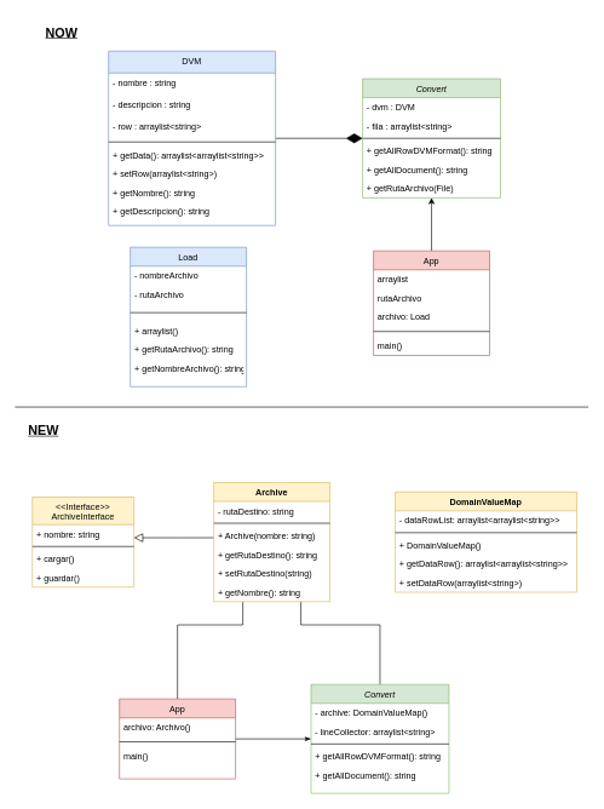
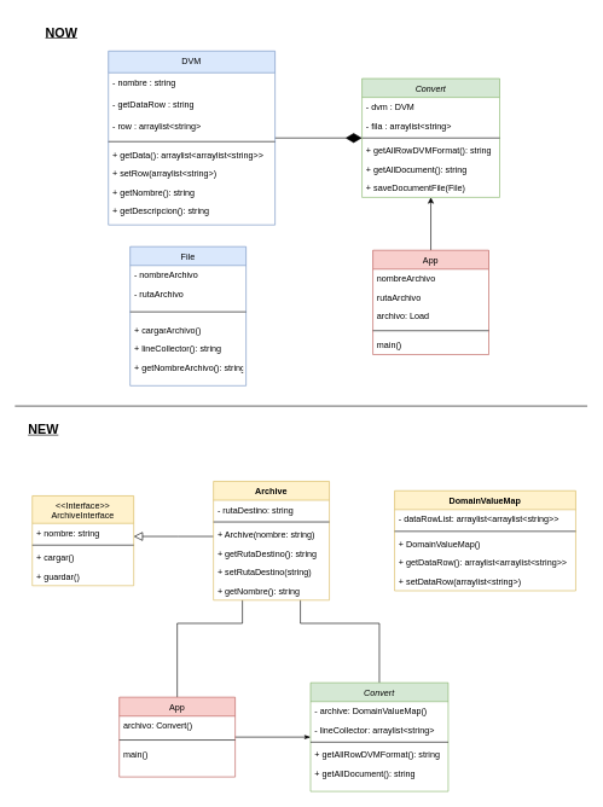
- <mxCell id="12" value="- descripcion : string" style="text;strokeColor=none;fillColor=none;align=left;verticalAlign=top;rounded=0;spacingLeft=4;spacingRight=4;" vertex="1" parent="10"><mxGeometry y="60" width="230" height="30" as="geometry" /></mxCell>
+ <mxCell id="12" value="- getDataRow : string" style="text;strokeColor=none;fillColor=none;align=left;verticalAlign=top;rounded=0;spacingLeft=4;spacingRight=4;" vertex="1" parent="10"><mxGeometry y="60" width="230" height="30" as="geometry" /></mxCell>
- <mxCell id="25" value="+ getRutaArchivo(File)" style="text;align=left;verticalAlign=top;spacingLeft=4;spacingRight=4;overflow=hidden;rotatable=0;points=[[0,0.5],[1,0.5]];portConstraint=eastwest;" vertex="1" parent="19"><mxGeometry y="138" width="190" height="26" as="geometry" /></mxCell>
+ <mxCell id="25" value="+ saveDocumentFile(File)" style="text;align=left;verticalAlign=top;spacingLeft=4;spacingRight=4;overflow=hidden;rotatable=0;points=[[0,0.5],[1,0.5]];portConstraint=eastwest;" vertex="1" parent="19"><mxGeometry y="138" width="190" height="26" as="geometry" /></mxCell>
- <mxCell id="32" value="Load" style="swimlane;fontStyle=0;align=center;verticalAlign=top;childLayout=stackLayout;horizontal=1;startSize=26;horizontalStack=0;resizeParent=1;resizeLast=0;collapsible=1;marginBottom=0;rounded=0;shadow=0;strokeWidth=1;fillColor=#dae8fc;strokeColor=#6c8ebf;" parent="1" vertex="1"><mxGeometry x="179" y="340" width="160" height="192" as="geometry"><mxRectangle x="340" y="380" width="170" height="26" as="alternateBounds" /></mxGeometry></mxCell>
+ <mxCell id="32" value="File" style="swimlane;fontStyle=0;align=center;verticalAlign=top;childLayout=stackLayout;horizontal=1;startSize=26;horizontalStack=0;resizeParent=1;resizeLast=0;collapsible=1;marginBottom=0;rounded=0;shadow=0;strokeWidth=1;fillColor=#dae8fc;strokeColor=#6c8ebf;" parent="1" vertex="1"><mxGeometry x="179" y="340" width="160" height="192" as="geometry"><mxRectangle x="340" y="380" width="170" height="26" as="alternateBounds" /></mxGeometry></mxCell>
- <mxCell id="27" value="arraylist" style="text;align=left;verticalAlign=top;spacingLeft=4;spacingRight=4;overflow=hidden;rotatable=0;points=[[0,0.5],[1,0.5]];portConstraint=eastwest;" vertex="1" parent="26"><mxGeometry y="26" width="160" height="26" as="geometry" /></mxCell>
+ <mxCell id="27" value="nombreArchivo" style="text;align=left;verticalAlign=top;spacingLeft=4;spacingRight=4;overflow=hidden;rotatable=0;points=[[0,0.5],[1,0.5]];portConstraint=eastwest;" vertex="1" parent="26"><mxGeometry y="26" width="160" height="26" as="geometry" /></mxCell>
- <mxCell id="36" value="+ arraylist()" style="text;align=left;verticalAlign=top;spacingLeft=4;spacingRight=4;overflow=hidden;rotatable=0;points=[[0,0.5],[1,0.5]];portConstraint=eastwest;" vertex="1" parent="32"><mxGeometry y="102" width="160" height="26" as="geometry" /></mxCell>
+ <mxCell id="36" value="+ cargarArchivo()" style="text;align=left;verticalAlign=top;spacingLeft=4;spacingRight=4;overflow=hidden;rotatable=0;points=[[0,0.5],[1,0.5]];portConstraint=eastwest;" vertex="1" parent="32"><mxGeometry y="102" width="160" height="26" as="geometry" /></mxCell>
- <mxCell id="37" value="+ getRutaArchivo(): string" style="text;align=left;verticalAlign=top;spacingLeft=4;spacingRight=4;overflow=hidden;rotatable=0;points=[[0,0.5],[1,0.5]];portConstraint=eastwest;" vertex="1" parent="32"><mxGeometry y="128" width="160" height="26" as="geometry" /></mxCell>
+ <mxCell id="37" value="+ lineCollector(): string" style="text;align=left;verticalAlign=top;spacingLeft=4;spacingRight=4;overflow=hidden;rotatable=0;points=[[0,0.5],[1,0.5]];portConstraint=eastwest;" vertex="1" parent="32"><mxGeometry y="128" width="160" height="26" as="geometry" /></mxCell>
- <mxCell id="64" value="archivo: Archivo()" style="text;align=left;verticalAlign=top;spacingLeft=4;spacingRight=4;overflow=hidden;rotatable=0;points=[[0,0.5],[1,0.5]];portConstraint=eastwest;" vertex="1" parent="63"><mxGeometry y="26" width="160" height="26" as="geometry" /></mxCell>
+ <mxCell id="64" value="archivo: Convert()" style="text;align=left;verticalAlign=top;spacingLeft=4;spacingRight=4;overflow=hidden;rotatable=0;points=[[0,0.5],[1,0.5]];portConstraint=eastwest;" vertex="1" parent="63"><mxGeometry y="26" width="160" height="26" as="geometry" /></mxCell>
